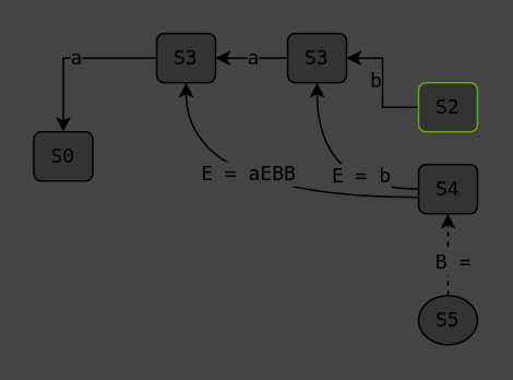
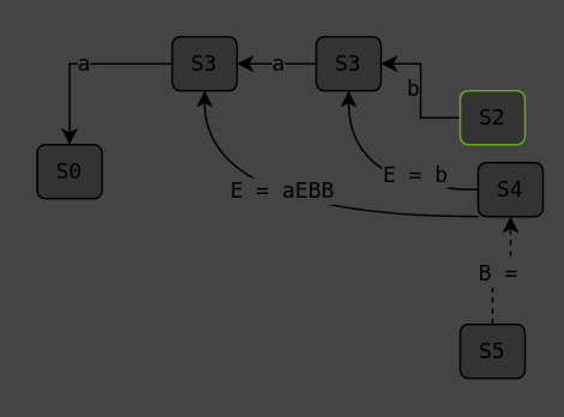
- <mxCell id="16" value="&lt;div style=&quot;&quot;&gt;S4&lt;/div&gt;" style="rounded=1;whiteSpace=wrap;html=1;fontFamily=monospace;align=center;spacing=7;verticalAlign=middle;spacingTop=0;fillColor=#333333;strokeColor=default;" parent="1" vertex="1"><mxGeometry x="255" y="100" width="36" height="30" as="geometry" /></mxCell>
+ <mxCell id="16" value="&lt;div style=&quot;&quot;&gt;S4&lt;/div&gt;" style="rounded=1;whiteSpace=wrap;html=1;fontFamily=monospace;align=center;spacing=7;verticalAlign=middle;spacingTop=0;fillColor=#333333;strokeColor=default;" parent="1" vertex="1"><mxGeometry x="265" y="90" width="36" height="30" as="geometry" /></mxCell>
- <mxCell id="19" value="&lt;div style=&quot;&quot;&gt;S5&lt;/div&gt;" style="ellipse;whiteSpace=wrap;html=1;fontFamily=monospace;align=center;spacing=7;verticalAlign=middle;spacingTop=0;fillColor=#333333;strokeColor=default;" parent="1" vertex="1"><mxGeometry x="255" y="180" width="36" height="30" as="geometry" /></mxCell>
+ <mxCell id="19" value="&lt;div style=&quot;&quot;&gt;S5&lt;/div&gt;" style="rounded=1;whiteSpace=wrap;html=1;fontFamily=monospace;align=center;spacing=7;verticalAlign=middle;spacingTop=0;fillColor=#333333;strokeColor=default;" parent="1" vertex="1"><mxGeometry x="255" y="180" width="36" height="30" as="geometry" /></mxCell>
